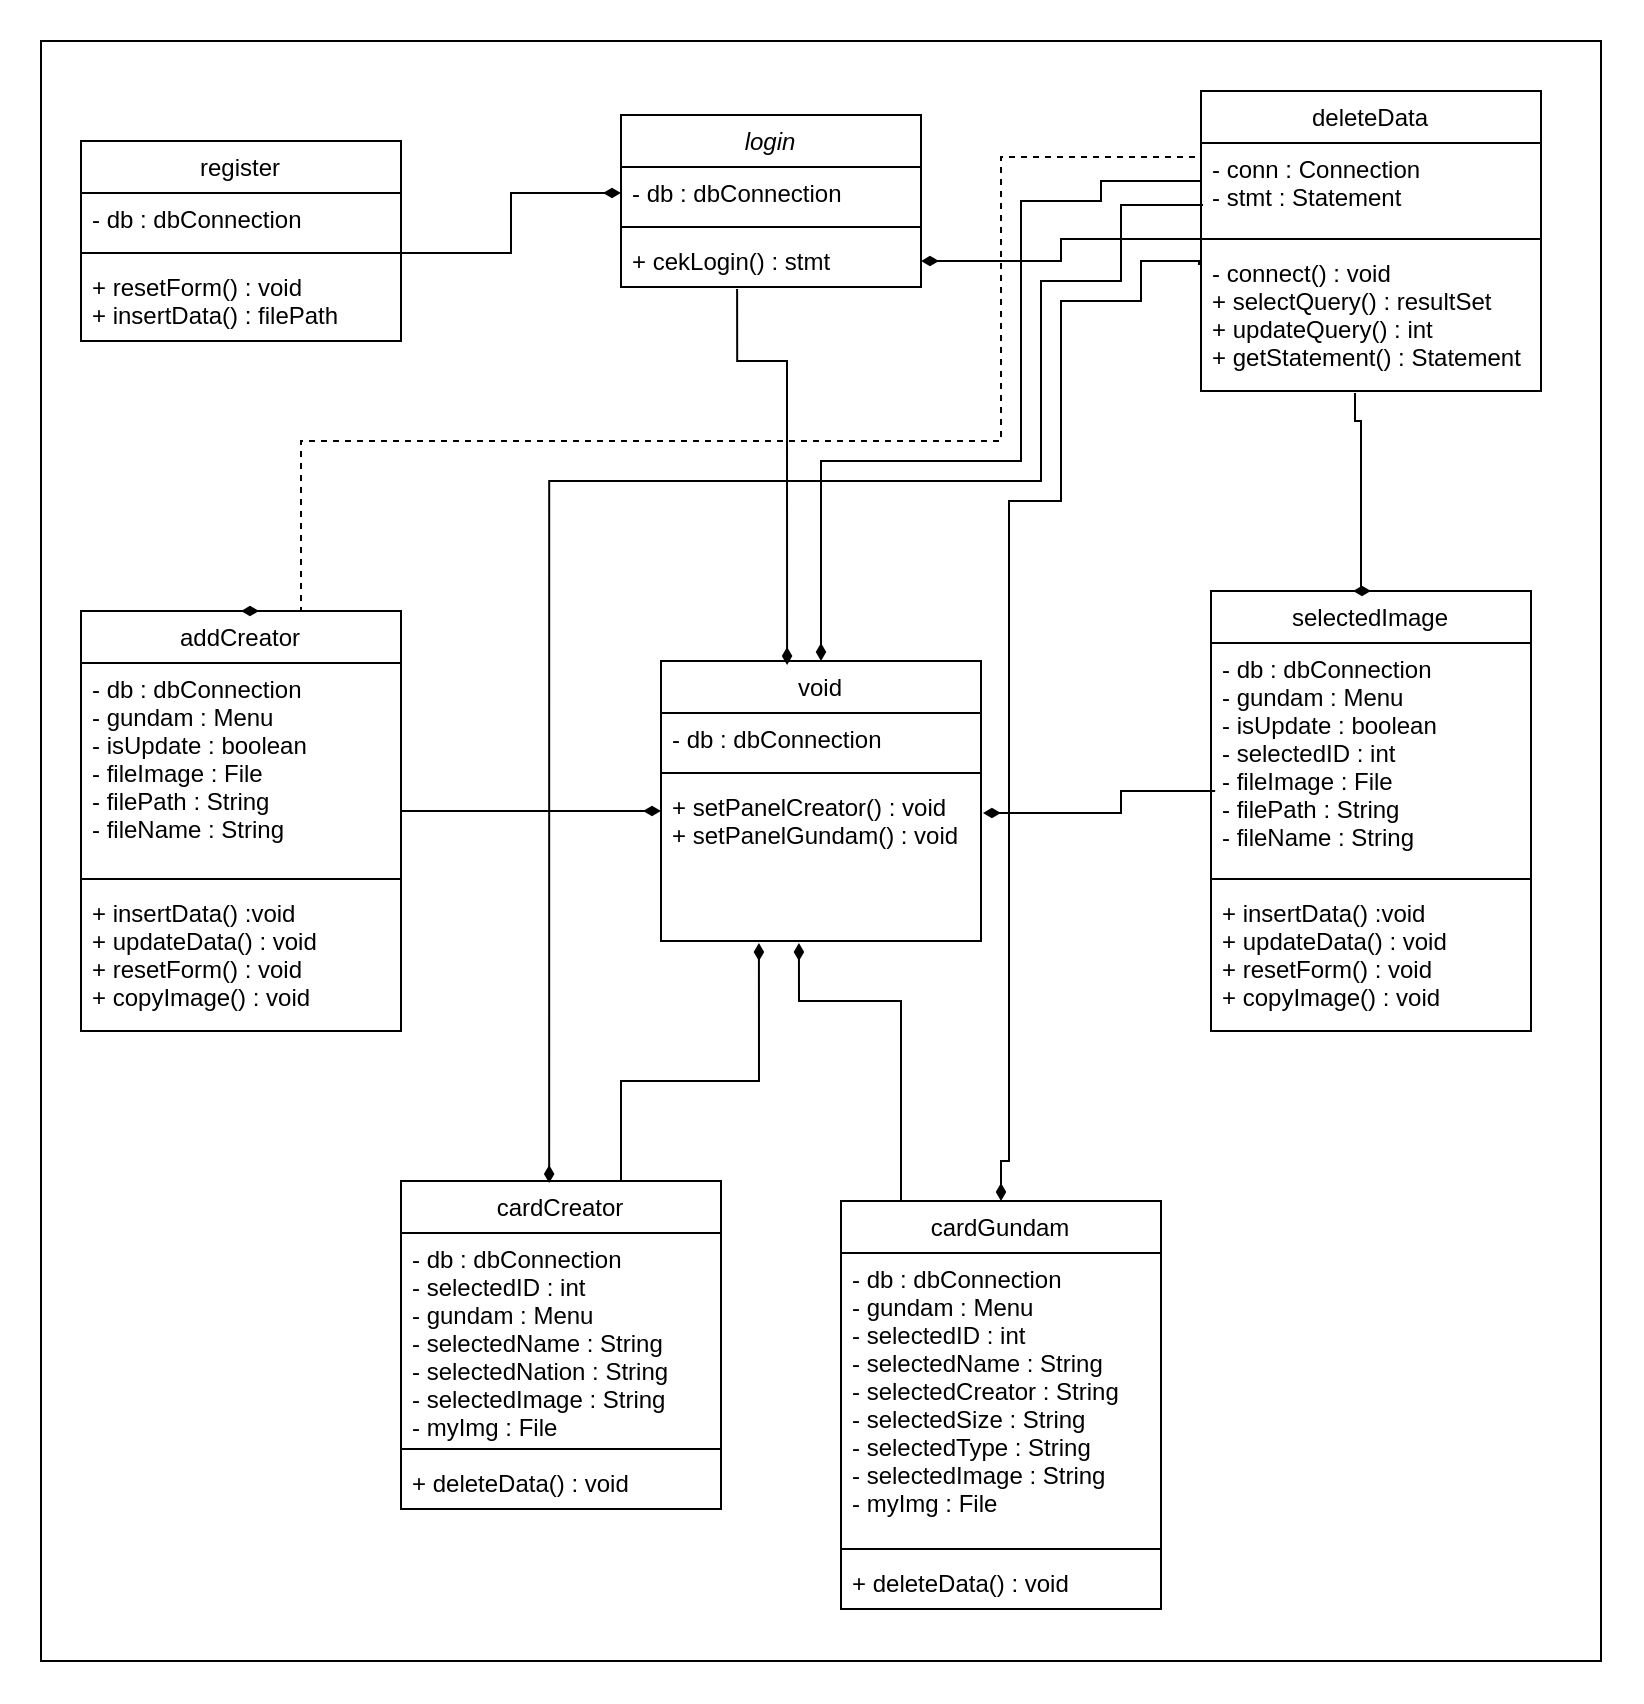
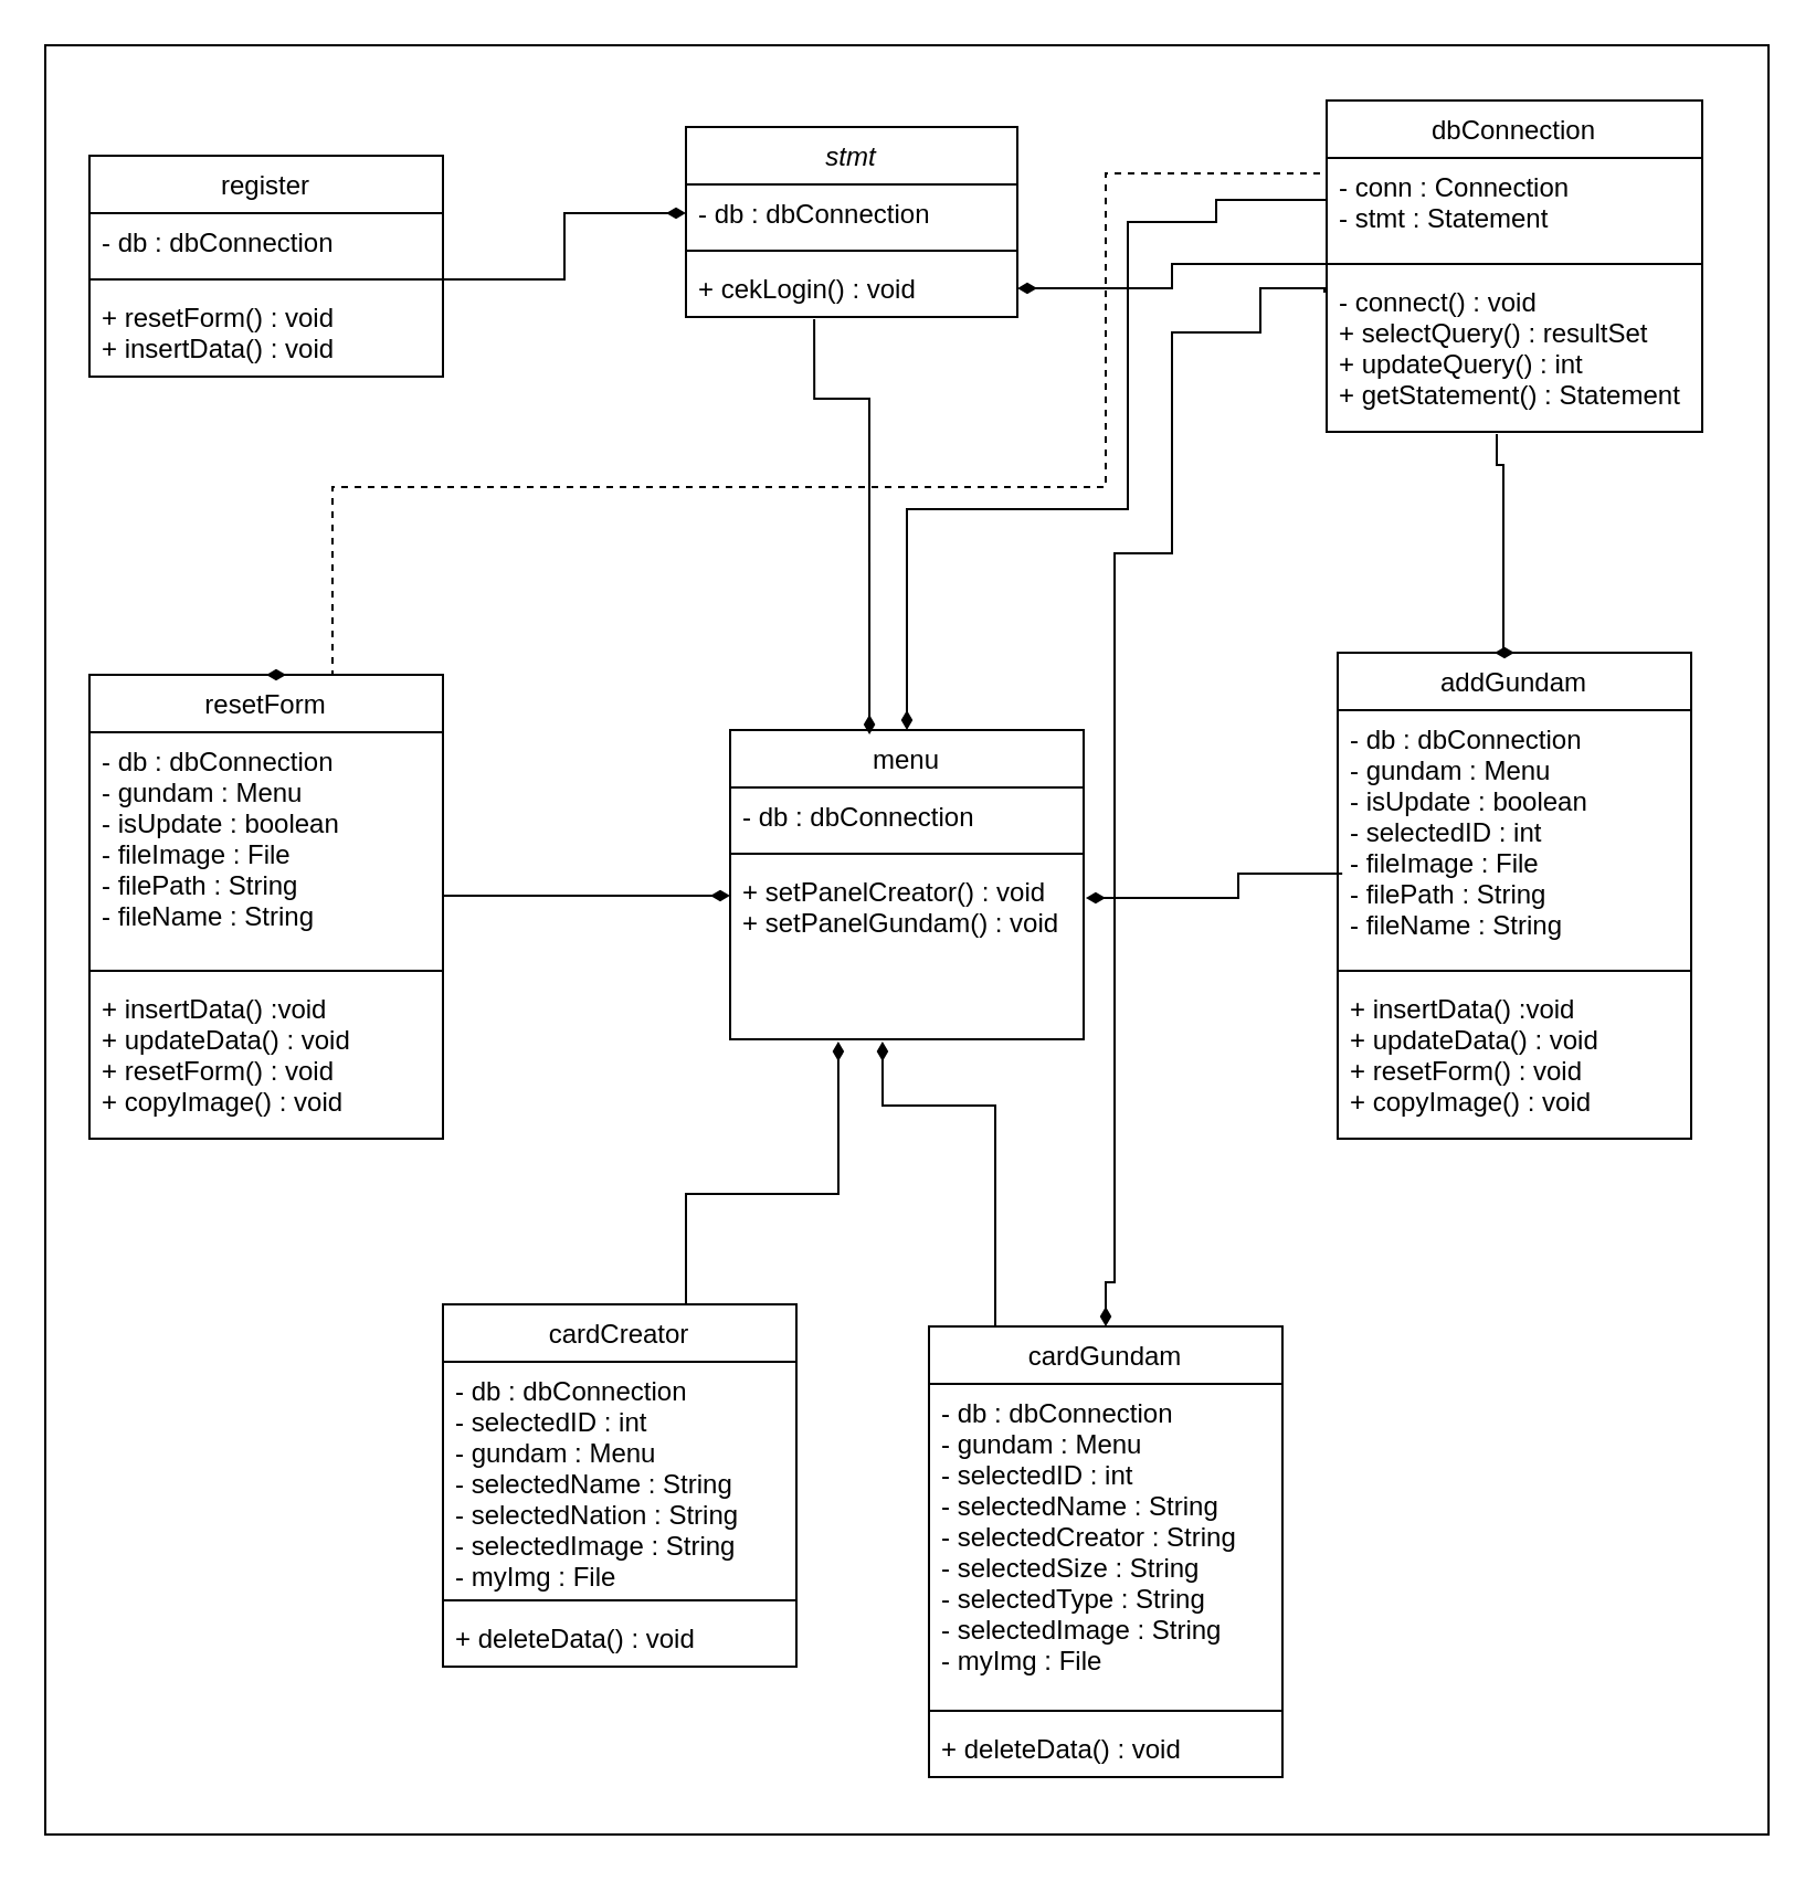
- <mxCell id="31" value="deleteData" style="swimlane;fontStyle=0;align=center;verticalAlign=top;childLayout=stackLayout;horizontal=1;startSize=26;horizontalStack=0;resizeParent=1;resizeLast=0;collapsible=1;marginBottom=0;rounded=0;shadow=0;strokeWidth=1;" vertex="1" parent="1"><mxGeometry x="600" y="45" width="170" height="150" as="geometry"><mxRectangle x="130" y="380" width="160" height="26" as="alternateBounds" /></mxGeometry></mxCell>
+ <mxCell id="31" value="dbConnection" style="swimlane;fontStyle=0;align=center;verticalAlign=top;childLayout=stackLayout;horizontal=1;startSize=26;horizontalStack=0;resizeParent=1;resizeLast=0;collapsible=1;marginBottom=0;rounded=0;shadow=0;strokeWidth=1;" vertex="1" parent="1"><mxGeometry x="600" y="45" width="170" height="150" as="geometry"><mxRectangle x="130" y="380" width="160" height="26" as="alternateBounds" /></mxGeometry></mxCell>
- <mxCell id="3" value="login" style="swimlane;fontStyle=2;align=center;verticalAlign=top;childLayout=stackLayout;horizontal=1;startSize=26;horizontalStack=0;resizeParent=1;resizeLast=0;collapsible=1;marginBottom=0;rounded=0;shadow=0;strokeWidth=1;" parent="1" vertex="1"><mxGeometry x="310" y="57" width="150" height="86" as="geometry"><mxRectangle x="230" y="140" width="160" height="26" as="alternateBounds" /></mxGeometry></mxCell>
+ <mxCell id="3" value="stmt" style="swimlane;fontStyle=2;align=center;verticalAlign=top;childLayout=stackLayout;horizontal=1;startSize=26;horizontalStack=0;resizeParent=1;resizeLast=0;collapsible=1;marginBottom=0;rounded=0;shadow=0;strokeWidth=1;" parent="1" vertex="1"><mxGeometry x="310" y="57" width="150" height="86" as="geometry"><mxRectangle x="230" y="140" width="160" height="26" as="alternateBounds" /></mxGeometry></mxCell>
- <mxCell id="6" value="+ cekLogin() : stmt" style="text;align=left;verticalAlign=top;spacingLeft=4;spacingRight=4;overflow=hidden;rotatable=0;points=[[0,0.5],[1,0.5]];portConstraint=eastwest;" vertex="1" parent="3"><mxGeometry y="60" width="150" height="26" as="geometry" /></mxCell>
+ <mxCell id="6" value="+ cekLogin() : void" style="text;align=left;verticalAlign=top;spacingLeft=4;spacingRight=4;overflow=hidden;rotatable=0;points=[[0,0.5],[1,0.5]];portConstraint=eastwest;" vertex="1" parent="3"><mxGeometry y="60" width="150" height="26" as="geometry" /></mxCell>
- <mxCell id="10" value="+ resetForm() : void&#10;+ insertData() : filePath" style="text;align=left;verticalAlign=top;spacingLeft=4;spacingRight=4;overflow=hidden;rotatable=0;points=[[0,0.5],[1,0.5]];portConstraint=eastwest;" parent="7" vertex="1"><mxGeometry y="60" width="160" height="40" as="geometry" /></mxCell>
+ <mxCell id="10" value="+ resetForm() : void&#10;+ insertData() : void" style="text;align=left;verticalAlign=top;spacingLeft=4;spacingRight=4;overflow=hidden;rotatable=0;points=[[0,0.5],[1,0.5]];portConstraint=eastwest;" parent="7" vertex="1"><mxGeometry y="60" width="160" height="40" as="geometry" /></mxCell>
- <mxCell id="40" value="" style="edgeStyle=orthogonalEdgeStyle;rounded=0;orthogonalLoop=1;jettySize=auto;html=1;endArrow=diamondThin;endFill=1;entryX=0.463;entryY=0.006;entryDx=0;entryDy=0;entryPerimeter=0;exitX=0.006;exitY=0.705;exitDx=0;exitDy=0;exitPerimeter=0;" edge="1" parent="1" source="32" target="19"><mxGeometry relative="1" as="geometry"><mxPoint x="560" y="100" as="sourcePoint" /><mxPoint x="420" y="340" as="targetPoint" /><Array as="points"><mxPoint x="560" y="102" /><mxPoint x="560" y="140" /><mxPoint x="520" y="140" /><mxPoint x="520" y="240" /><mxPoint x="274" y="240" /></Array></mxGeometry></mxCell>
- <mxCell id="27" value="selectedImage" style="swimlane;fontStyle=0;align=center;verticalAlign=top;childLayout=stackLayout;horizontal=1;startSize=26;horizontalStack=0;resizeParent=1;resizeLast=0;collapsible=1;marginBottom=0;rounded=0;shadow=0;strokeWidth=1;" vertex="1" parent="1"><mxGeometry x="605" y="295" width="160" height="220" as="geometry"><mxRectangle x="130" y="380" width="160" height="26" as="alternateBounds" /></mxGeometry></mxCell>
+ <mxCell id="27" value="addGundam" style="swimlane;fontStyle=0;align=center;verticalAlign=top;childLayout=stackLayout;horizontal=1;startSize=26;horizontalStack=0;resizeParent=1;resizeLast=0;collapsible=1;marginBottom=0;rounded=0;shadow=0;strokeWidth=1;" vertex="1" parent="1"><mxGeometry x="605" y="295" width="160" height="220" as="geometry"><mxRectangle x="130" y="380" width="160" height="26" as="alternateBounds" /></mxGeometry></mxCell>
- <mxCell id="23" value="addCreator" style="swimlane;fontStyle=0;align=center;verticalAlign=top;childLayout=stackLayout;horizontal=1;startSize=26;horizontalStack=0;resizeParent=1;resizeLast=0;collapsible=1;marginBottom=0;rounded=0;shadow=0;strokeWidth=1;" vertex="1" parent="1"><mxGeometry x="40" y="305" width="160" height="210" as="geometry"><mxRectangle x="130" y="380" width="160" height="26" as="alternateBounds" /></mxGeometry></mxCell>
+ <mxCell id="23" value="resetForm" style="swimlane;fontStyle=0;align=center;verticalAlign=top;childLayout=stackLayout;horizontal=1;startSize=26;horizontalStack=0;resizeParent=1;resizeLast=0;collapsible=1;marginBottom=0;rounded=0;shadow=0;strokeWidth=1;" vertex="1" parent="1"><mxGeometry x="40" y="305" width="160" height="210" as="geometry"><mxRectangle x="130" y="380" width="160" height="26" as="alternateBounds" /></mxGeometry></mxCell>
- <mxCell id="11" value="void" style="swimlane;fontStyle=0;align=center;verticalAlign=top;childLayout=stackLayout;horizontal=1;startSize=26;horizontalStack=0;resizeParent=1;resizeLast=0;collapsible=1;marginBottom=0;rounded=0;shadow=0;strokeWidth=1;" vertex="1" parent="1"><mxGeometry x="330" y="330" width="160" height="140" as="geometry"><mxRectangle x="130" y="380" width="160" height="26" as="alternateBounds" /></mxGeometry></mxCell>
+ <mxCell id="11" value="menu" style="swimlane;fontStyle=0;align=center;verticalAlign=top;childLayout=stackLayout;horizontal=1;startSize=26;horizontalStack=0;resizeParent=1;resizeLast=0;collapsible=1;marginBottom=0;rounded=0;shadow=0;strokeWidth=1;" vertex="1" parent="1"><mxGeometry x="330" y="330" width="160" height="140" as="geometry"><mxRectangle x="130" y="380" width="160" height="26" as="alternateBounds" /></mxGeometry></mxCell>
